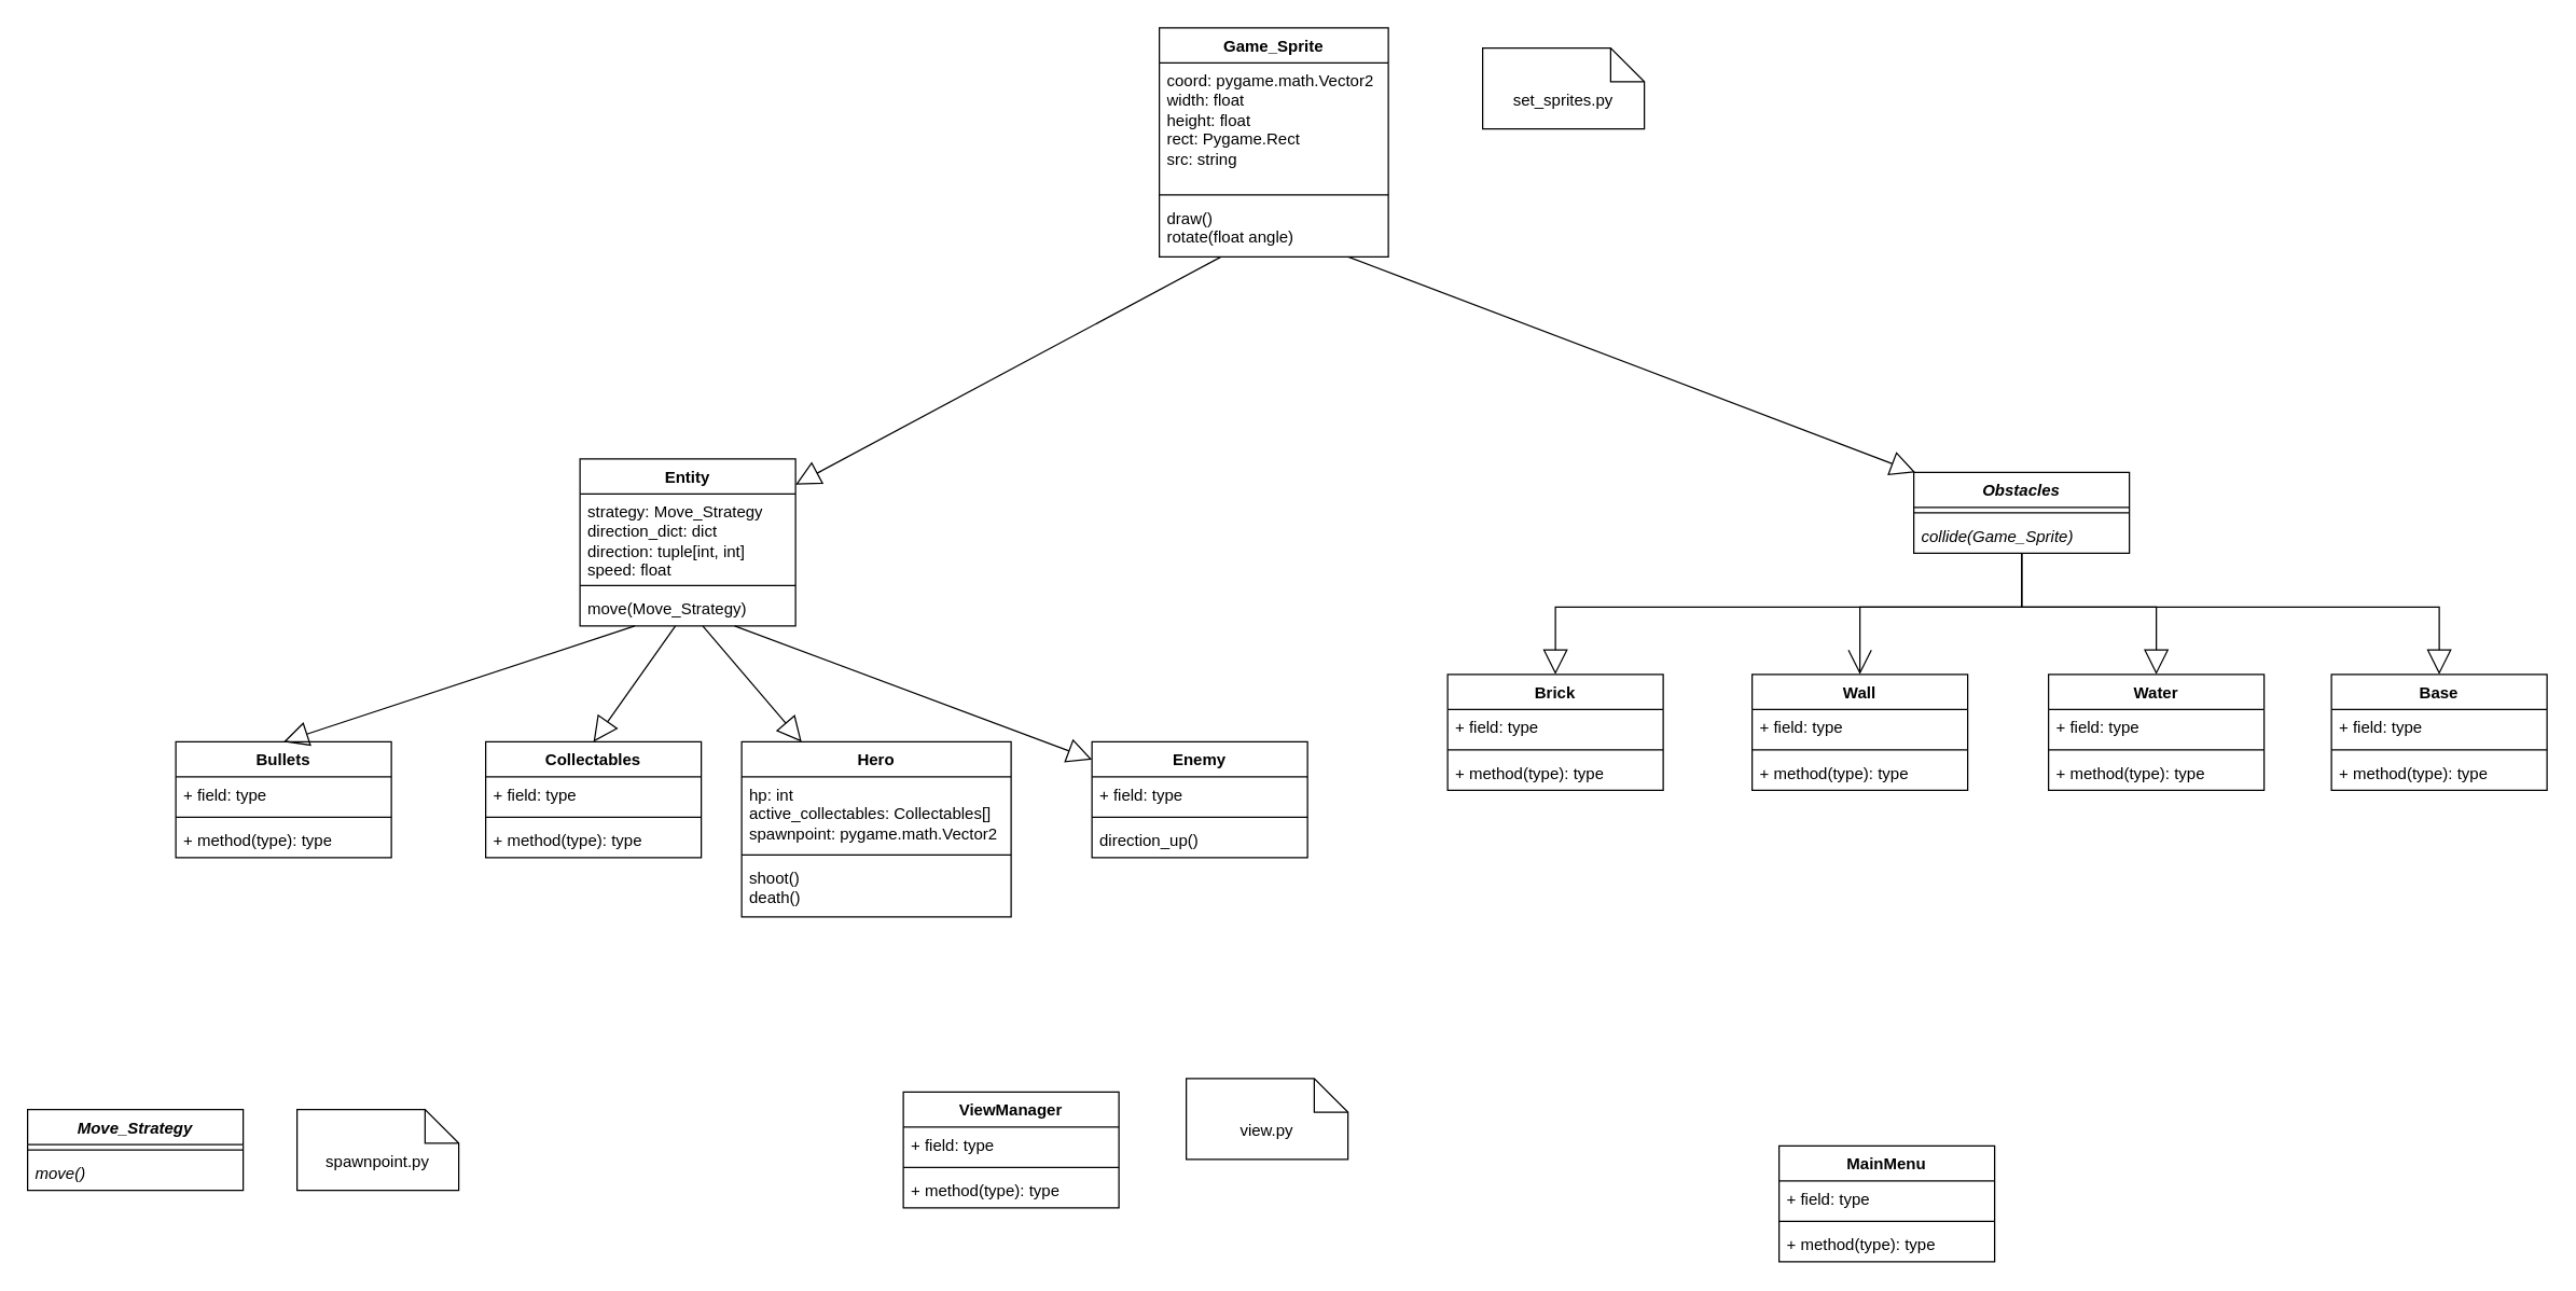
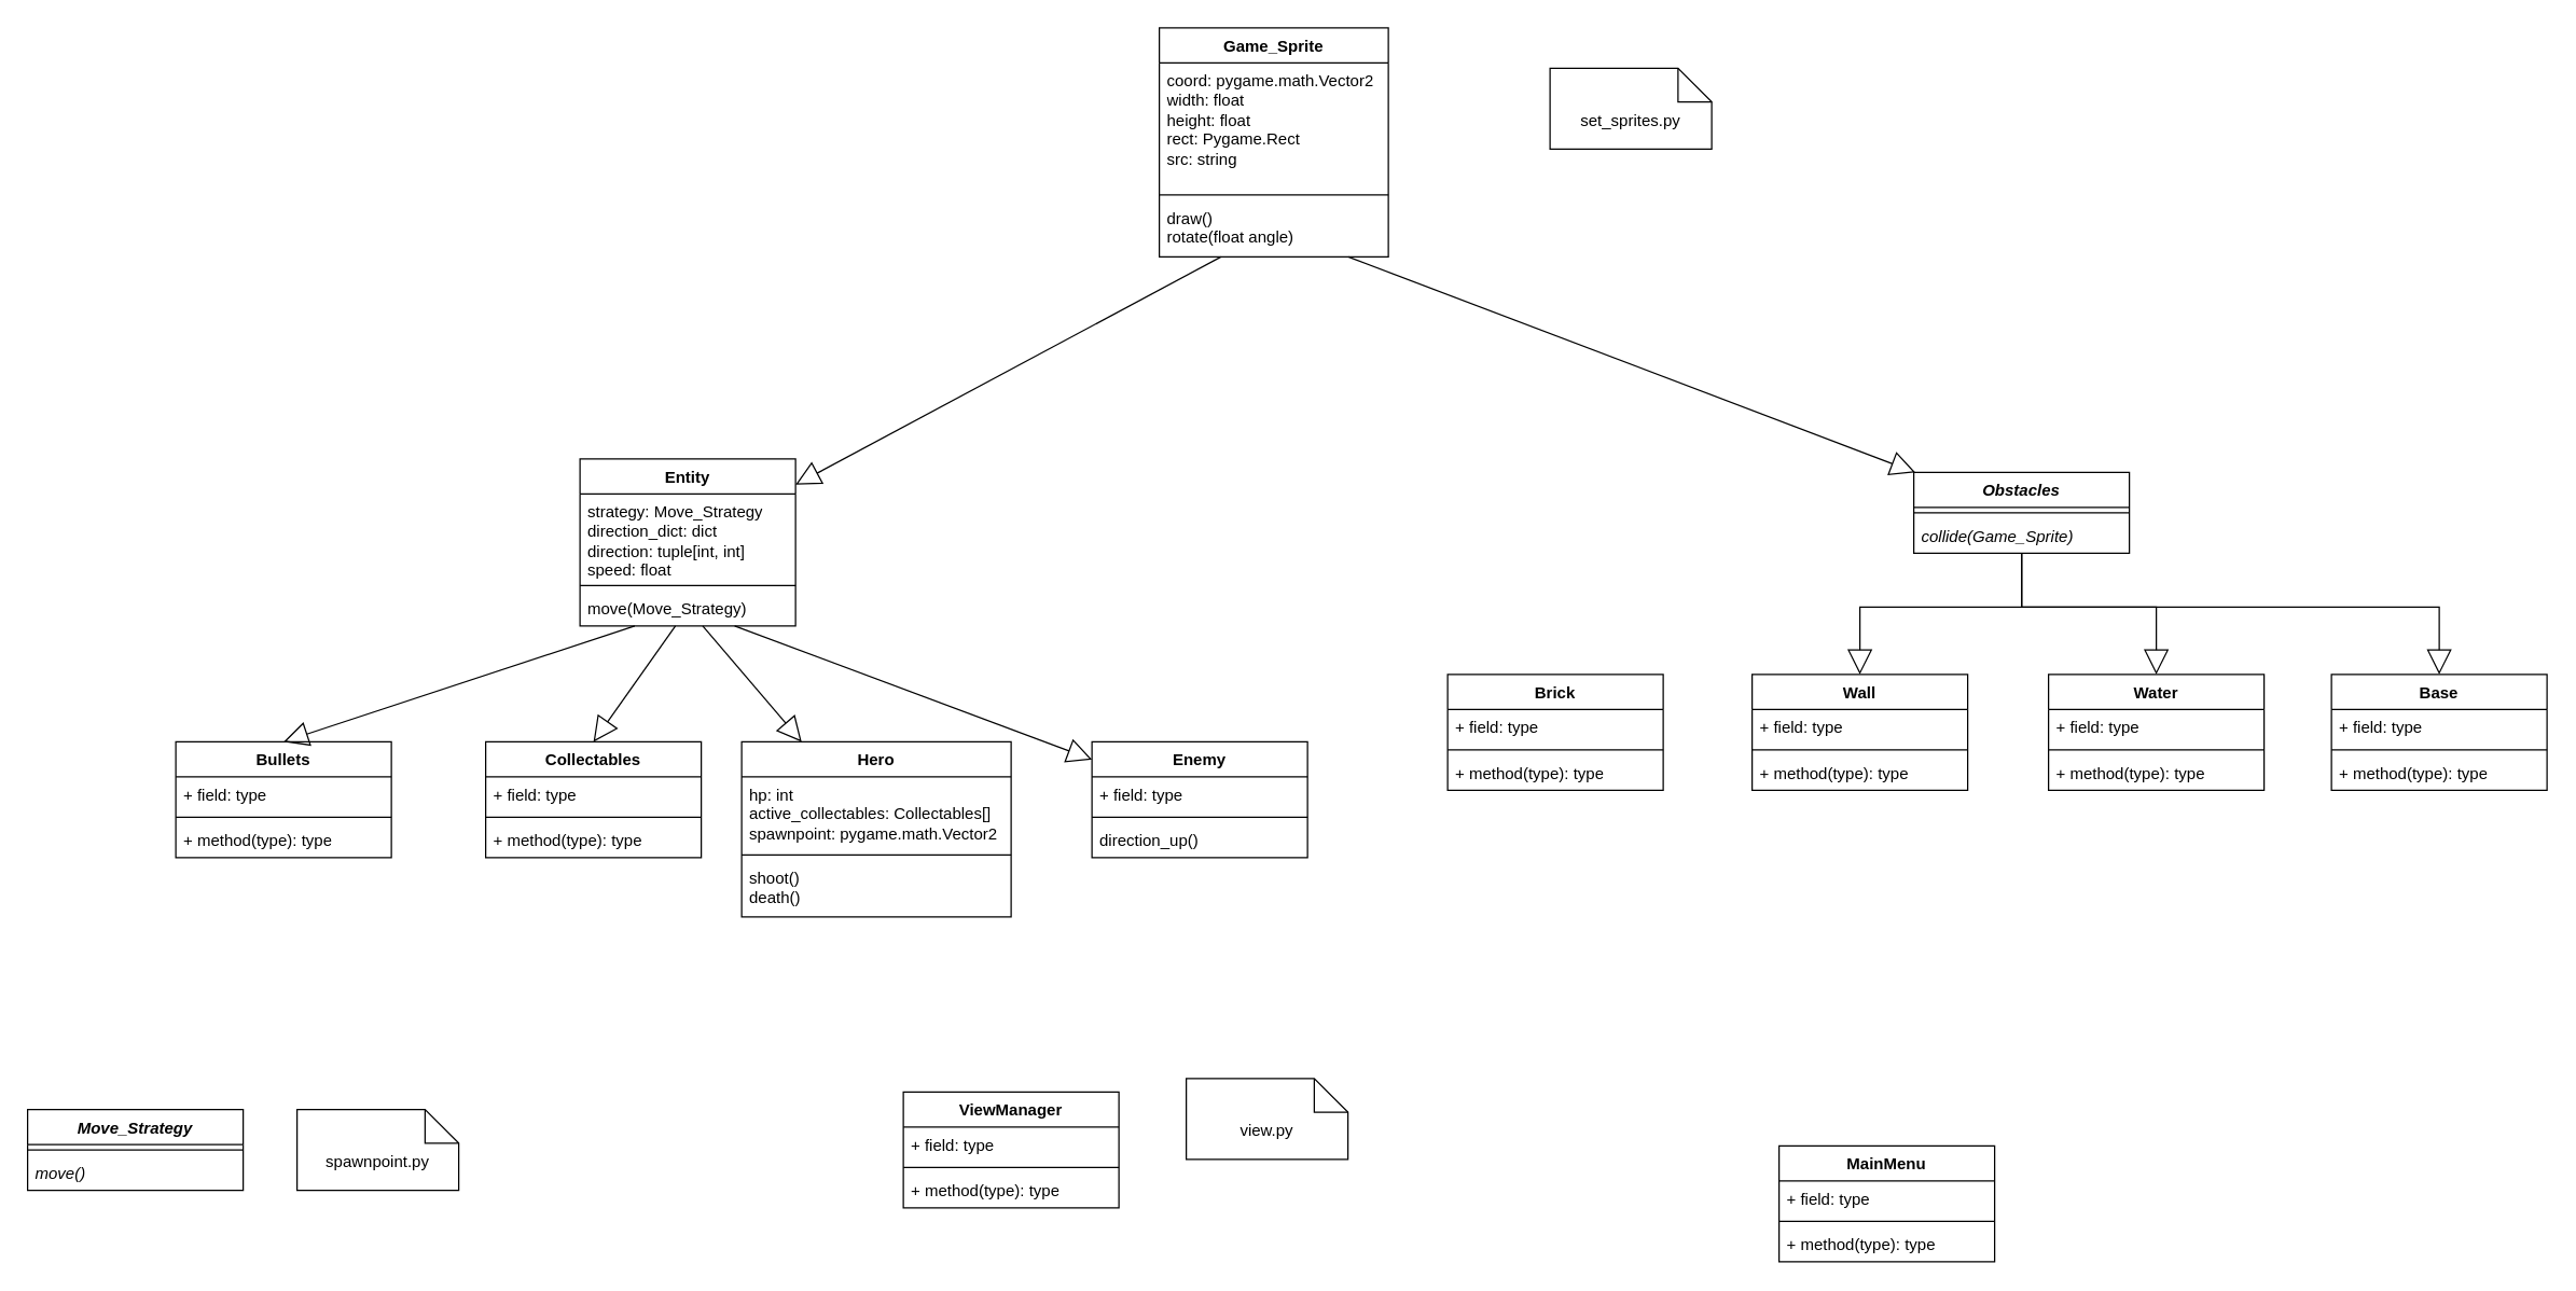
- <mxCell id="59" value="set_sprites.py" style="shape=note2;boundedLbl=1;whiteSpace=wrap;html=1;size=25;verticalAlign=top;align=center;" vertex="1" parent="1"><mxGeometry x="1100" y="35" width="120" height="60" as="geometry" /></mxCell>
+ <mxCell id="59" value="set_sprites.py" style="shape=note2;boundedLbl=1;whiteSpace=wrap;html=1;size=25;verticalAlign=top;align=center;" vertex="1" parent="1"><mxGeometry x="1150" y="50" width="120" height="60" as="geometry" /></mxCell>
- <mxCell id="46" value="" style="endArrow=block;endSize=16;endFill=0;html=1;rounded=0;entryX=0.5;entryY=0;entryDx=0;entryDy=0;" edge="1" parent="1" source="23" target="29"><mxGeometry width="160" relative="1" as="geometry"><mxPoint x="1350" y="390" as="sourcePoint" /><mxPoint x="1510" y="390" as="targetPoint" /><Array as="points"><mxPoint x="1500" y="450" /><mxPoint x="1154" y="450" /></Array></mxGeometry></mxCell>
- <mxCell id="45" value="" style="endArrow=open;endSize=16;endFill=0;html=1;rounded=0;" edge="1" parent="1" source="23" target="33"><mxGeometry width="160" relative="1" as="geometry"><mxPoint x="1350" y="390" as="sourcePoint" /><mxPoint x="1510" y="390" as="targetPoint" /><Array as="points"><mxPoint x="1500" y="450" /><mxPoint x="1380" y="450" /></Array></mxGeometry></mxCell>
+ <mxCell id="45" value="" style="endArrow=block;endSize=16;endFill=0;html=1;rounded=0;" edge="1" parent="1" source="23" target="33"><mxGeometry width="160" relative="1" as="geometry"><mxPoint x="1350" y="390" as="sourcePoint" /><mxPoint x="1510" y="390" as="targetPoint" /><Array as="points"><mxPoint x="1500" y="450" /><mxPoint x="1380" y="450" /></Array></mxGeometry></mxCell>
